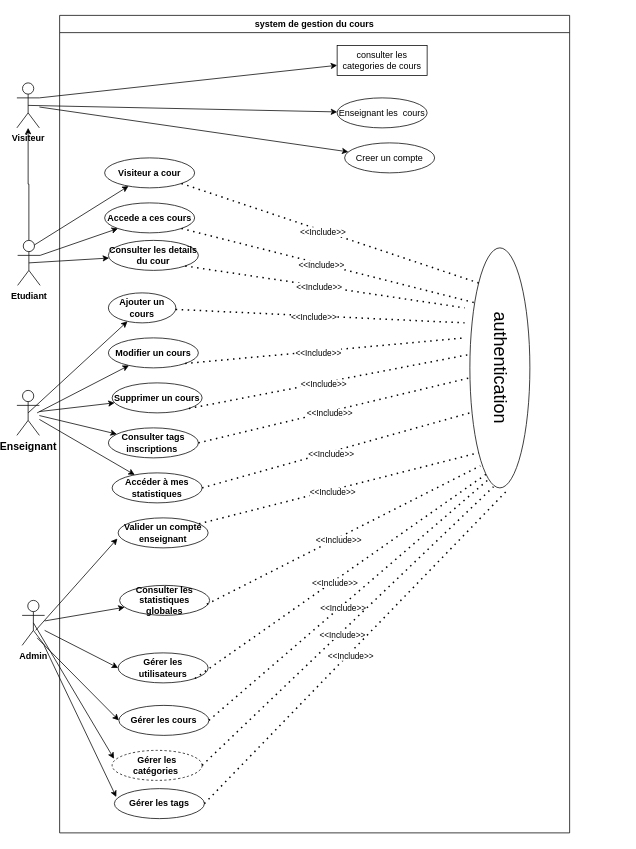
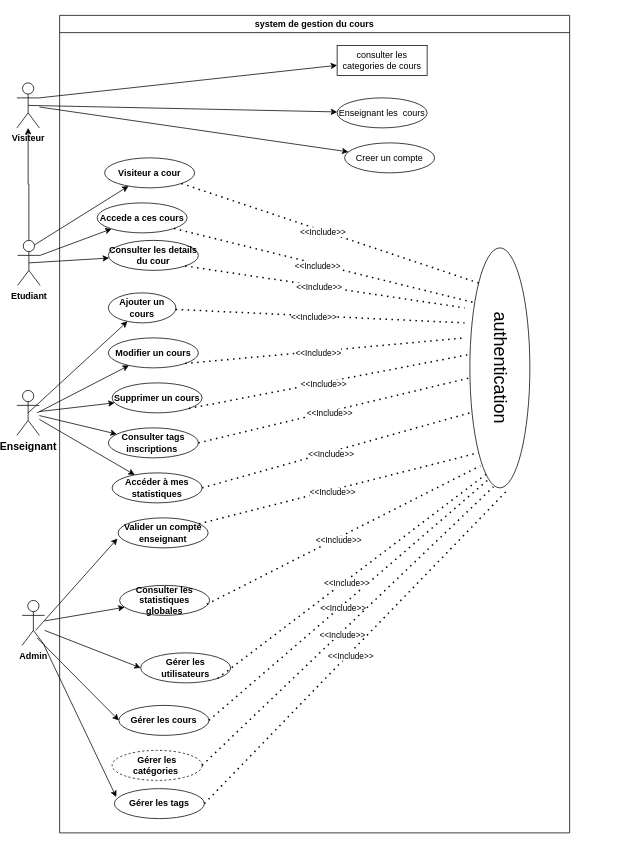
- <mxCell id="7" value="&lt;b&gt;Accede a ces cours&lt;/b&gt;" style="ellipse;whiteSpace=wrap;html=1;" vertex="1" parent="2"><mxGeometry x="60" y="250" width="120" height="40" as="geometry" /></mxCell>
+ <mxCell id="7" value="&lt;b&gt;Accede a ces cours&lt;/b&gt;" style="ellipse;whiteSpace=wrap;html=1;" vertex="1" parent="2"><mxGeometry x="50" y="250" width="120" height="40" as="geometry" /></mxCell>
- <mxCell id="29" value="&lt;strong&gt;Gérer les utilisateurs&lt;/strong&gt;" style="ellipse;whiteSpace=wrap;html=1;" vertex="1" parent="2"><mxGeometry x="78" y="850" width="120" height="40" as="geometry" /></mxCell>
+ <mxCell id="29" value="&lt;strong&gt;Gérer les utilisateurs&lt;/strong&gt;" style="ellipse;whiteSpace=wrap;html=1;" vertex="1" parent="2"><mxGeometry x="108" y="850" width="120" height="40" as="geometry" /></mxCell>
- <mxCell id="69" style="rounded=0;orthogonalLoop=1;jettySize=auto;html=1;exitX=0.5;exitY=0.5;exitDx=0;exitDy=0;exitPerimeter=0;entryX=0.021;entryY=0.279;entryDx=0;entryDy=0;entryPerimeter=0;" edge="1" target="34" parent="1" source="58"><mxGeometry relative="1" as="geometry"><mxPoint x="60" y="825" as="sourcePoint" /></mxGeometry></mxCell>
